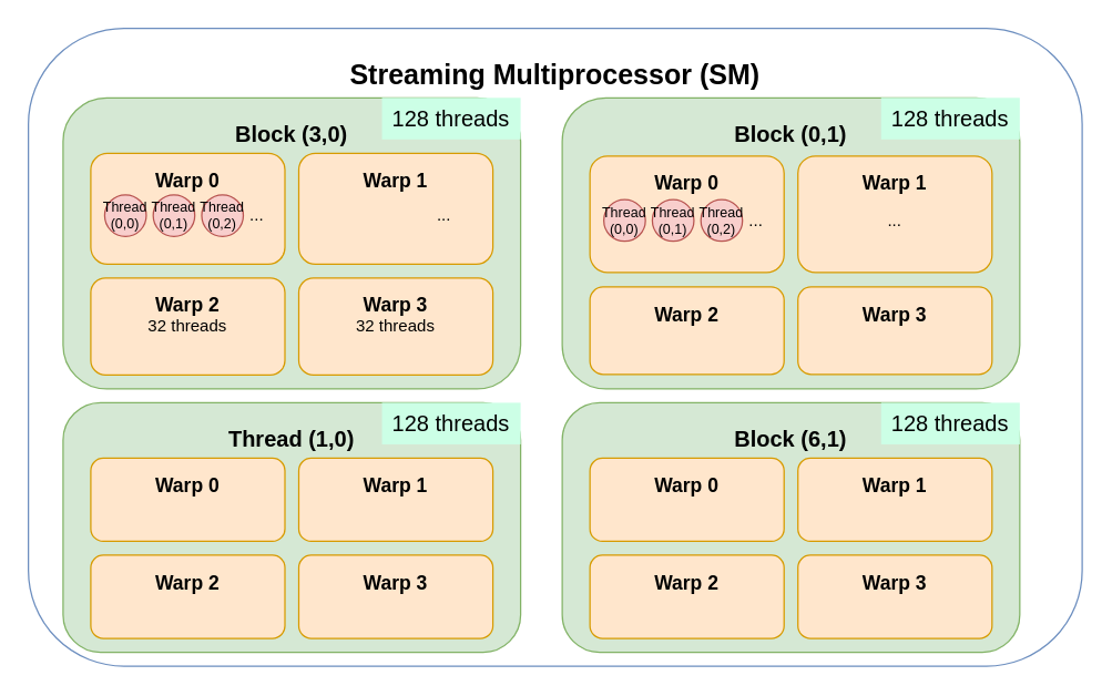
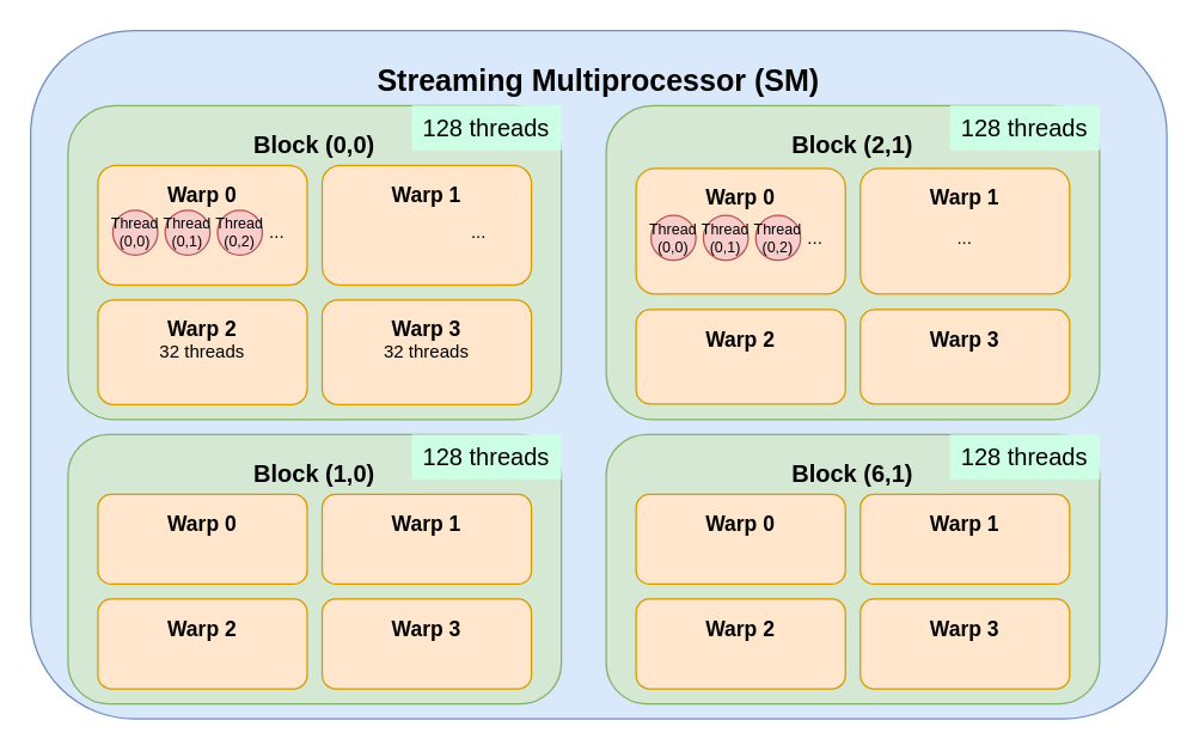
- <mxCell id="3" value="Block (3,0)" style="rounded=1;whiteSpace=wrap;html=1;fillColor=#d5e8d4;strokeColor=#82b366;fontSize=16;fontStyle=1;verticalAlign=top;spacingTop=10;" parent="1" vertex="1"><mxGeometry x="45" y="70" width="330" height="210" as="geometry" /></mxCell>
+ <mxCell id="3" value="Block (0,0)" style="rounded=1;whiteSpace=wrap;html=1;fillColor=#d5e8d4;strokeColor=#82b366;fontSize=16;fontStyle=1;verticalAlign=top;spacingTop=10;" parent="1" vertex="1"><mxGeometry x="45" y="70" width="330" height="210" as="geometry" /></mxCell>
- <mxCell id="15" value="Block (0,1)" style="rounded=1;whiteSpace=wrap;html=1;fillColor=#d5e8d4;strokeColor=#82b366;fontSize=16;fontStyle=1;verticalAlign=top;spacingTop=10;container=0;" parent="1" vertex="1"><mxGeometry x="405" y="70" width="330" height="210" as="geometry" /></mxCell>
+ <mxCell id="15" value="Block (2,1)" style="rounded=1;whiteSpace=wrap;html=1;fillColor=#d5e8d4;strokeColor=#82b366;fontSize=16;fontStyle=1;verticalAlign=top;spacingTop=10;container=0;" parent="1" vertex="1"><mxGeometry x="405" y="70" width="330" height="210" as="geometry" /></mxCell>
- <mxCell id="2" value="Streaming Multiprocessor (SM)" style="rounded=1;whiteSpace=wrap;html=1;fillColor=#ffffff;strokeColor=#6c8ebf;fontSize=20;fontStyle=1;verticalAlign=top;spacingTop=15;shadow=0;" parent="1" vertex="1"><mxGeometry x="20" y="20" width="760" height="460" as="geometry" /></mxCell>
+ <mxCell id="2" value="Streaming Multiprocessor (SM)" style="rounded=1;whiteSpace=wrap;html=1;fillColor=#dae8fc;strokeColor=#6c8ebf;fontSize=20;fontStyle=1;verticalAlign=top;spacingTop=15;shadow=0;" parent="1" vertex="1"><mxGeometry x="20" y="20" width="760" height="460" as="geometry" /></mxCell>
- <mxCell id="25" value="Thread (1,0)" style="rounded=1;whiteSpace=wrap;html=1;fillColor=#d5e8d4;strokeColor=#82b366;fontSize=16;fontStyle=1;verticalAlign=top;spacingTop=10;container=0;" parent="1" vertex="1"><mxGeometry x="45" y="290" width="330" height="180" as="geometry" /></mxCell>
+ <mxCell id="25" value="Block (1,0)" style="rounded=1;whiteSpace=wrap;html=1;fillColor=#d5e8d4;strokeColor=#82b366;fontSize=16;fontStyle=1;verticalAlign=top;spacingTop=10;container=0;" parent="1" vertex="1"><mxGeometry x="45" y="290" width="330" height="180" as="geometry" /></mxCell>
